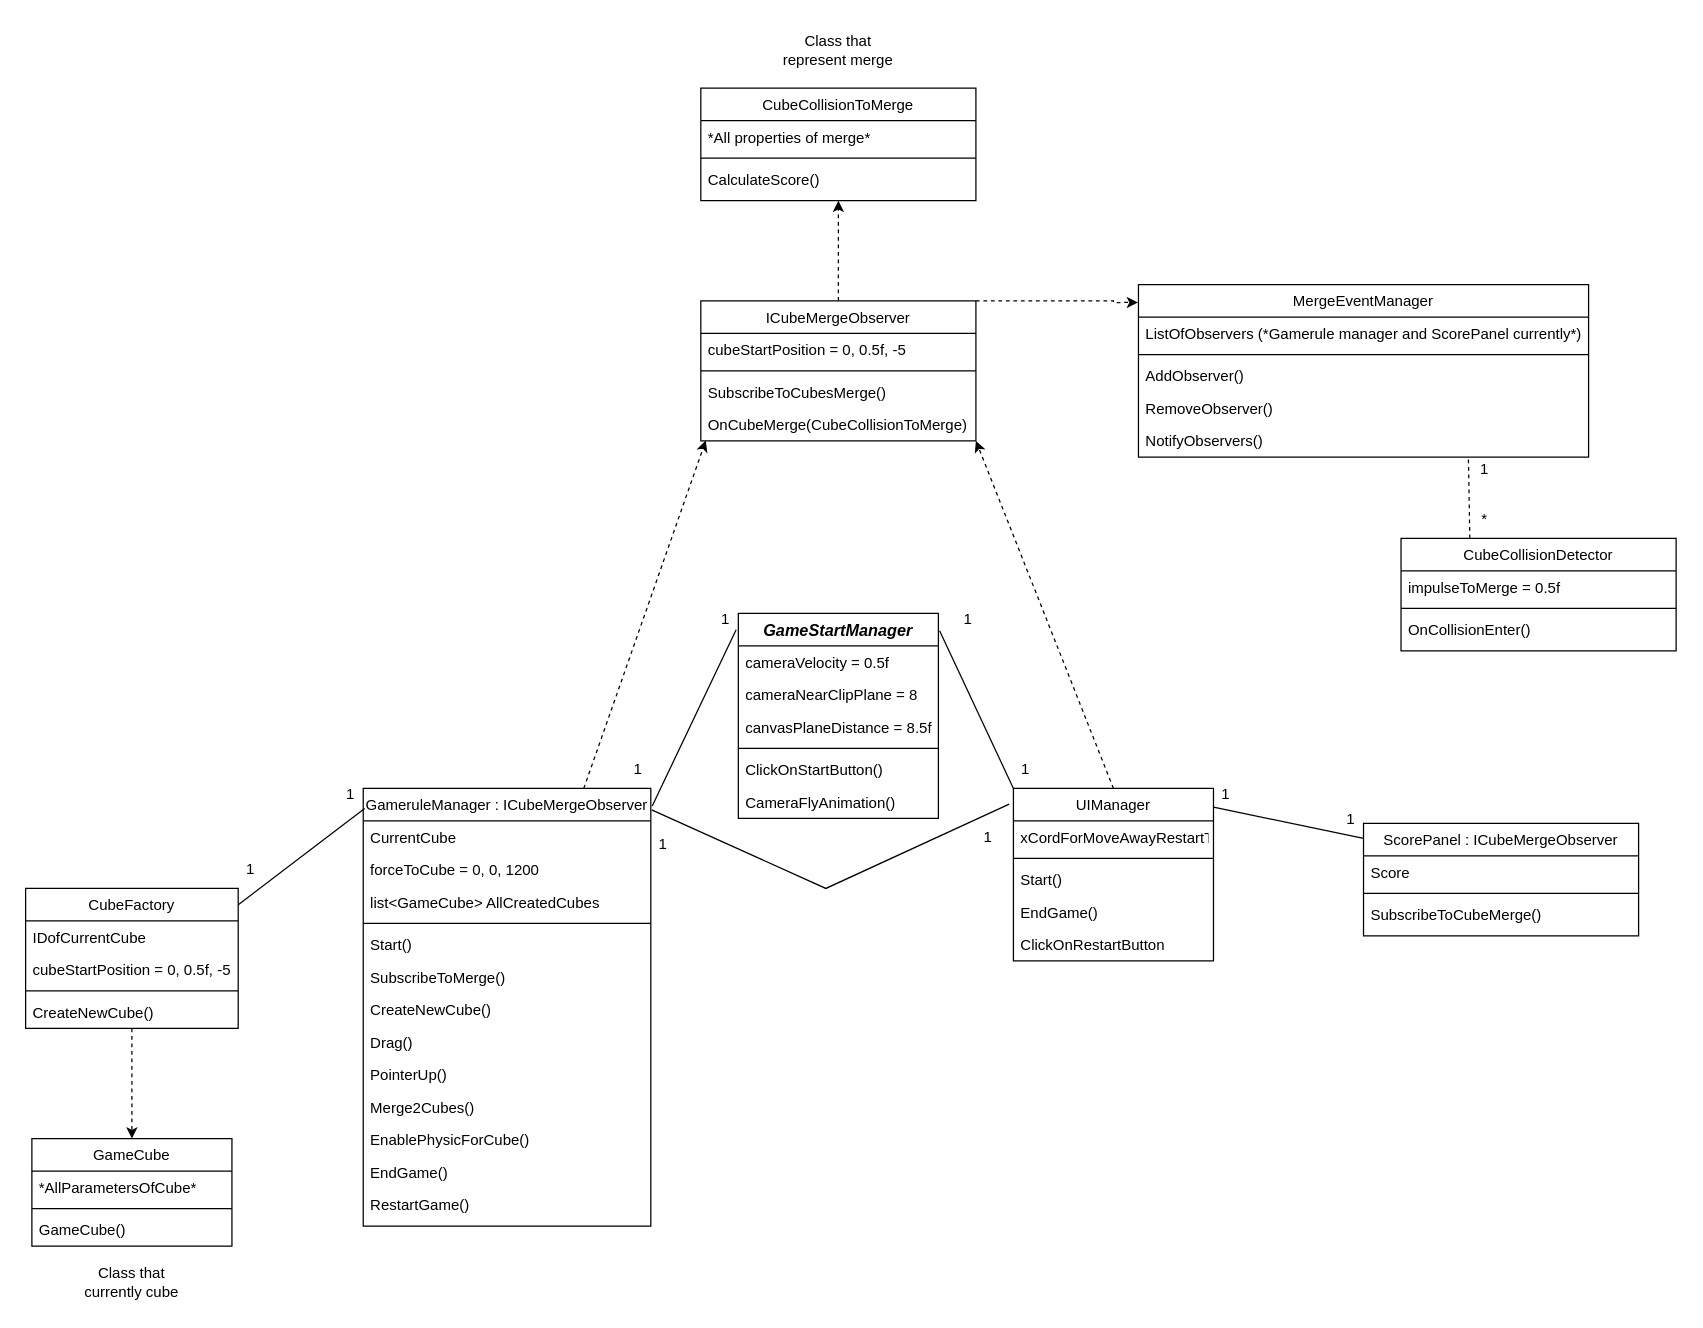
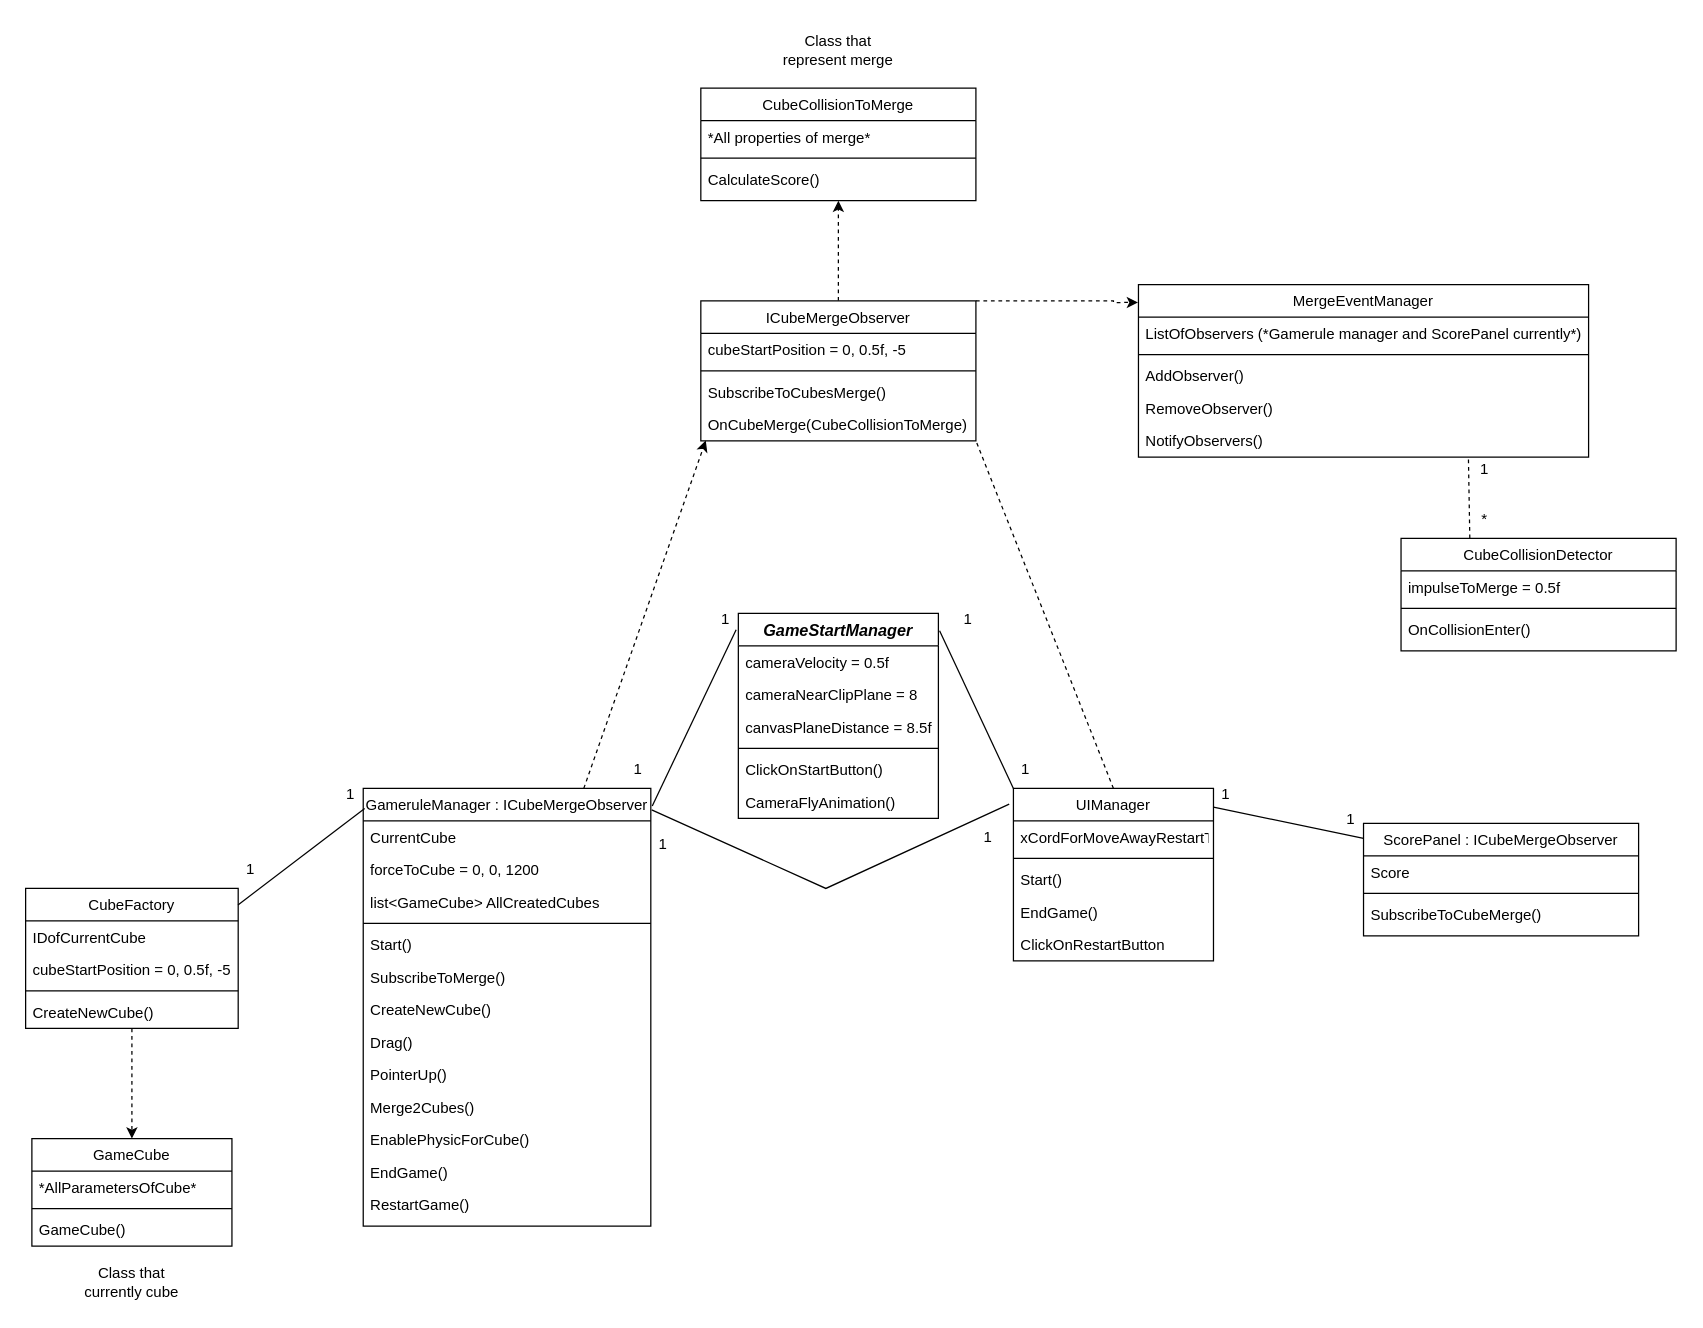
- <mxCell id="61" style="rounded=0;orthogonalLoop=1;jettySize=auto;html=1;entryX=1;entryY=1;entryDx=0;entryDy=0;dashed=1;exitX=0.5;exitY=0;exitDx=0;exitDy=0;" edge="1" parent="1" source="27" target="41"><mxGeometry relative="1" as="geometry" /></mxCell>
+ <mxCell id="61" style="rounded=0;orthogonalLoop=1;jettySize=auto;html=1;entryX=1;entryY=1;entryDx=0;entryDy=0;dashed=1;exitX=0.5;exitY=0;exitDx=0;exitDy=0;endArrow=none;" edge="1" parent="1" source="27" target="41"><mxGeometry relative="1" as="geometry" /></mxCell>
